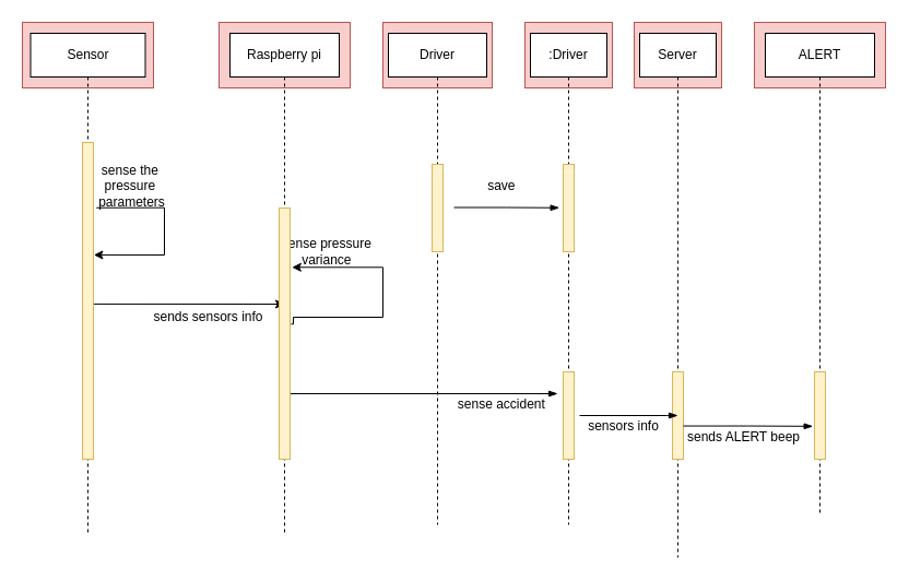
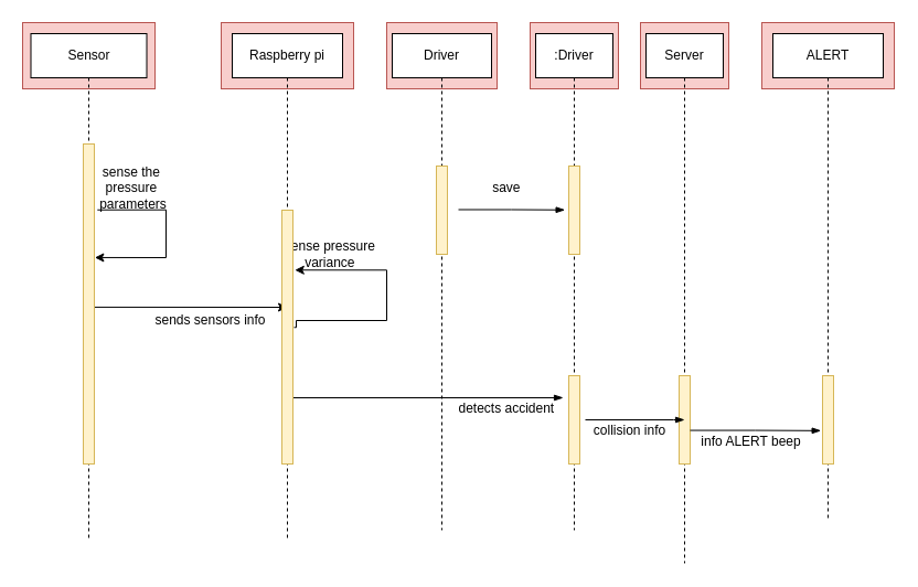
- <mxCell id="13" value="sense accident&amp;nbsp;" style="text;html=1;align=center;verticalAlign=middle;resizable=0;points=[];autosize=1;strokeColor=none;fillColor=none;" vertex="1" parent="1"><mxGeometry x="405" y="360" width="110" height="20" as="geometry" /></mxCell>
+ <mxCell id="13" value="detects accident&amp;nbsp;" style="text;html=1;align=center;verticalAlign=middle;resizable=0;points=[];autosize=1;strokeColor=none;fillColor=none;" vertex="1" parent="1"><mxGeometry x="405" y="360" width="110" height="20" as="geometry" /></mxCell>
- <mxCell id="33" value="sensors info" style="text;html=1;align=center;verticalAlign=middle;resizable=0;points=[];autosize=1;strokeColor=none;fillColor=none;" vertex="1" parent="1"><mxGeometry x="530" y="380" width="80" height="20" as="geometry" /></mxCell>
+ <mxCell id="33" value="collision info" style="text;html=1;align=center;verticalAlign=middle;resizable=0;points=[];autosize=1;strokeColor=none;fillColor=none;" vertex="1" parent="1"><mxGeometry x="530" y="380" width="80" height="20" as="geometry" /></mxCell>
- <mxCell id="34" value="sends ALERT beep" style="text;html=1;align=center;verticalAlign=middle;resizable=0;points=[];autosize=1;strokeColor=none;fillColor=none;" vertex="1" parent="1"><mxGeometry x="620" y="390" width="120" height="20" as="geometry" /></mxCell>
+ <mxCell id="34" value="info ALERT beep" style="text;html=1;align=center;verticalAlign=middle;resizable=0;points=[];autosize=1;strokeColor=none;fillColor=none;" vertex="1" parent="1"><mxGeometry x="620" y="390" width="120" height="20" as="geometry" /></mxCell>
